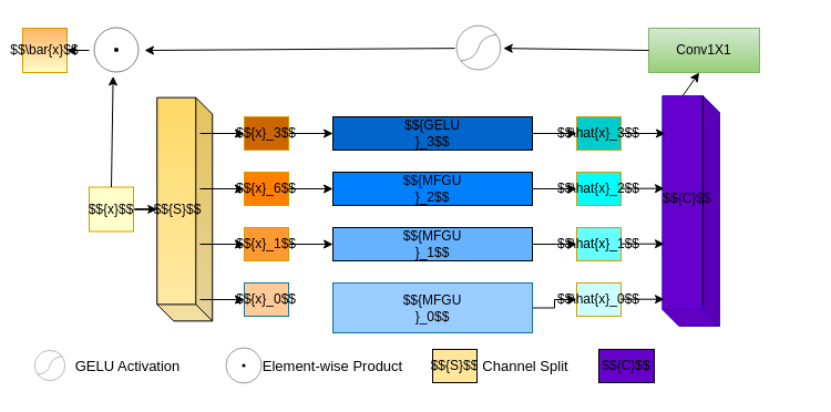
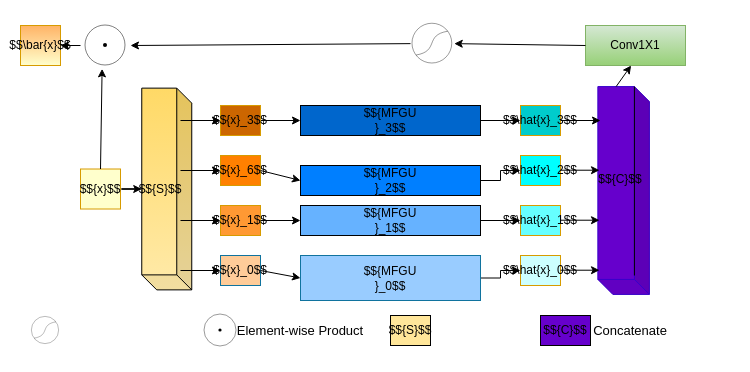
- <mxCell id="21" value="$${GELU&lt;br style=&quot;border-color: var(--border-color);&quot;&gt;}_3$$" style="rounded=0;whiteSpace=wrap;html=1;fillColor=#0066CC;" vertex="1" parent="1"><mxGeometry x="300" y="105" width="180" height="30" as="geometry" /></mxCell>
+ <mxCell id="21" value="$${MFGU&lt;br style=&quot;border-color: var(--border-color);&quot;&gt;}_3$$" style="rounded=0;whiteSpace=wrap;html=1;fillColor=#0066CC;" vertex="1" parent="1"><mxGeometry x="300" y="105" width="180" height="30" as="geometry" /></mxCell>
- <mxCell id="19" value="$${MFGU&lt;br style=&quot;border-color: var(--border-color);&quot;&gt;}_2$$" style="rounded=0;whiteSpace=wrap;html=1;fillColor=#007FFF;" vertex="1" parent="1"><mxGeometry x="300" y="155" width="180" height="30" as="geometry" /></mxCell>
+ <mxCell id="19" value="$${MFGU&lt;br style=&quot;border-color: var(--border-color);&quot;&gt;}_2$$" style="rounded=0;whiteSpace=wrap;html=1;fillColor=#007FFF;" vertex="1" parent="1"><mxGeometry x="300" y="165" width="180" height="30" as="geometry" /></mxCell>
+ <mxCell id="24" value="" style="endArrow=classic;html=1;rounded=0;exitX=1;exitY=0.5;exitDx=0;exitDy=0;entryX=0;entryY=0.5;entryDx=0;entryDy=0;" edge="1" parent="1" source="9" target="15"><mxGeometry width="50" height="50" relative="1" as="geometry"><mxPoint x="310" y="245" as="sourcePoint" /><mxPoint x="360" y="195" as="targetPoint" /></mxGeometry></mxCell>
- <mxCell id="47" value="&lt;font style=&quot;font-size: 13px;&quot;&gt;GELU Activation&lt;/font&gt;" style="text;html=1;strokeColor=none;fillColor=none;align=center;verticalAlign=middle;whiteSpace=wrap;rounded=0;" vertex="1" parent="1"><mxGeometry x="60" y="315" width="110" height="30" as="geometry" /></mxCell>
- <mxCell id="51" value="&lt;font style=&quot;font-size: 13px;&quot;&gt;Channel Split&lt;/font&gt;" style="text;html=1;strokeColor=none;fillColor=none;align=center;verticalAlign=middle;whiteSpace=wrap;rounded=0;" vertex="1" parent="1"><mxGeometry x="434" y="315" width="80" height="30" as="geometry" /></mxCell>
+ <mxCell id="53" value="&lt;font style=&quot;font-size: 13px;&quot;&gt;Concatenate&lt;/font&gt;" style="text;html=1;strokeColor=none;fillColor=none;align=center;verticalAlign=middle;whiteSpace=wrap;rounded=0;" vertex="1" parent="1"><mxGeometry x="600" y="315" width="60" height="30" as="geometry" /></mxCell>
